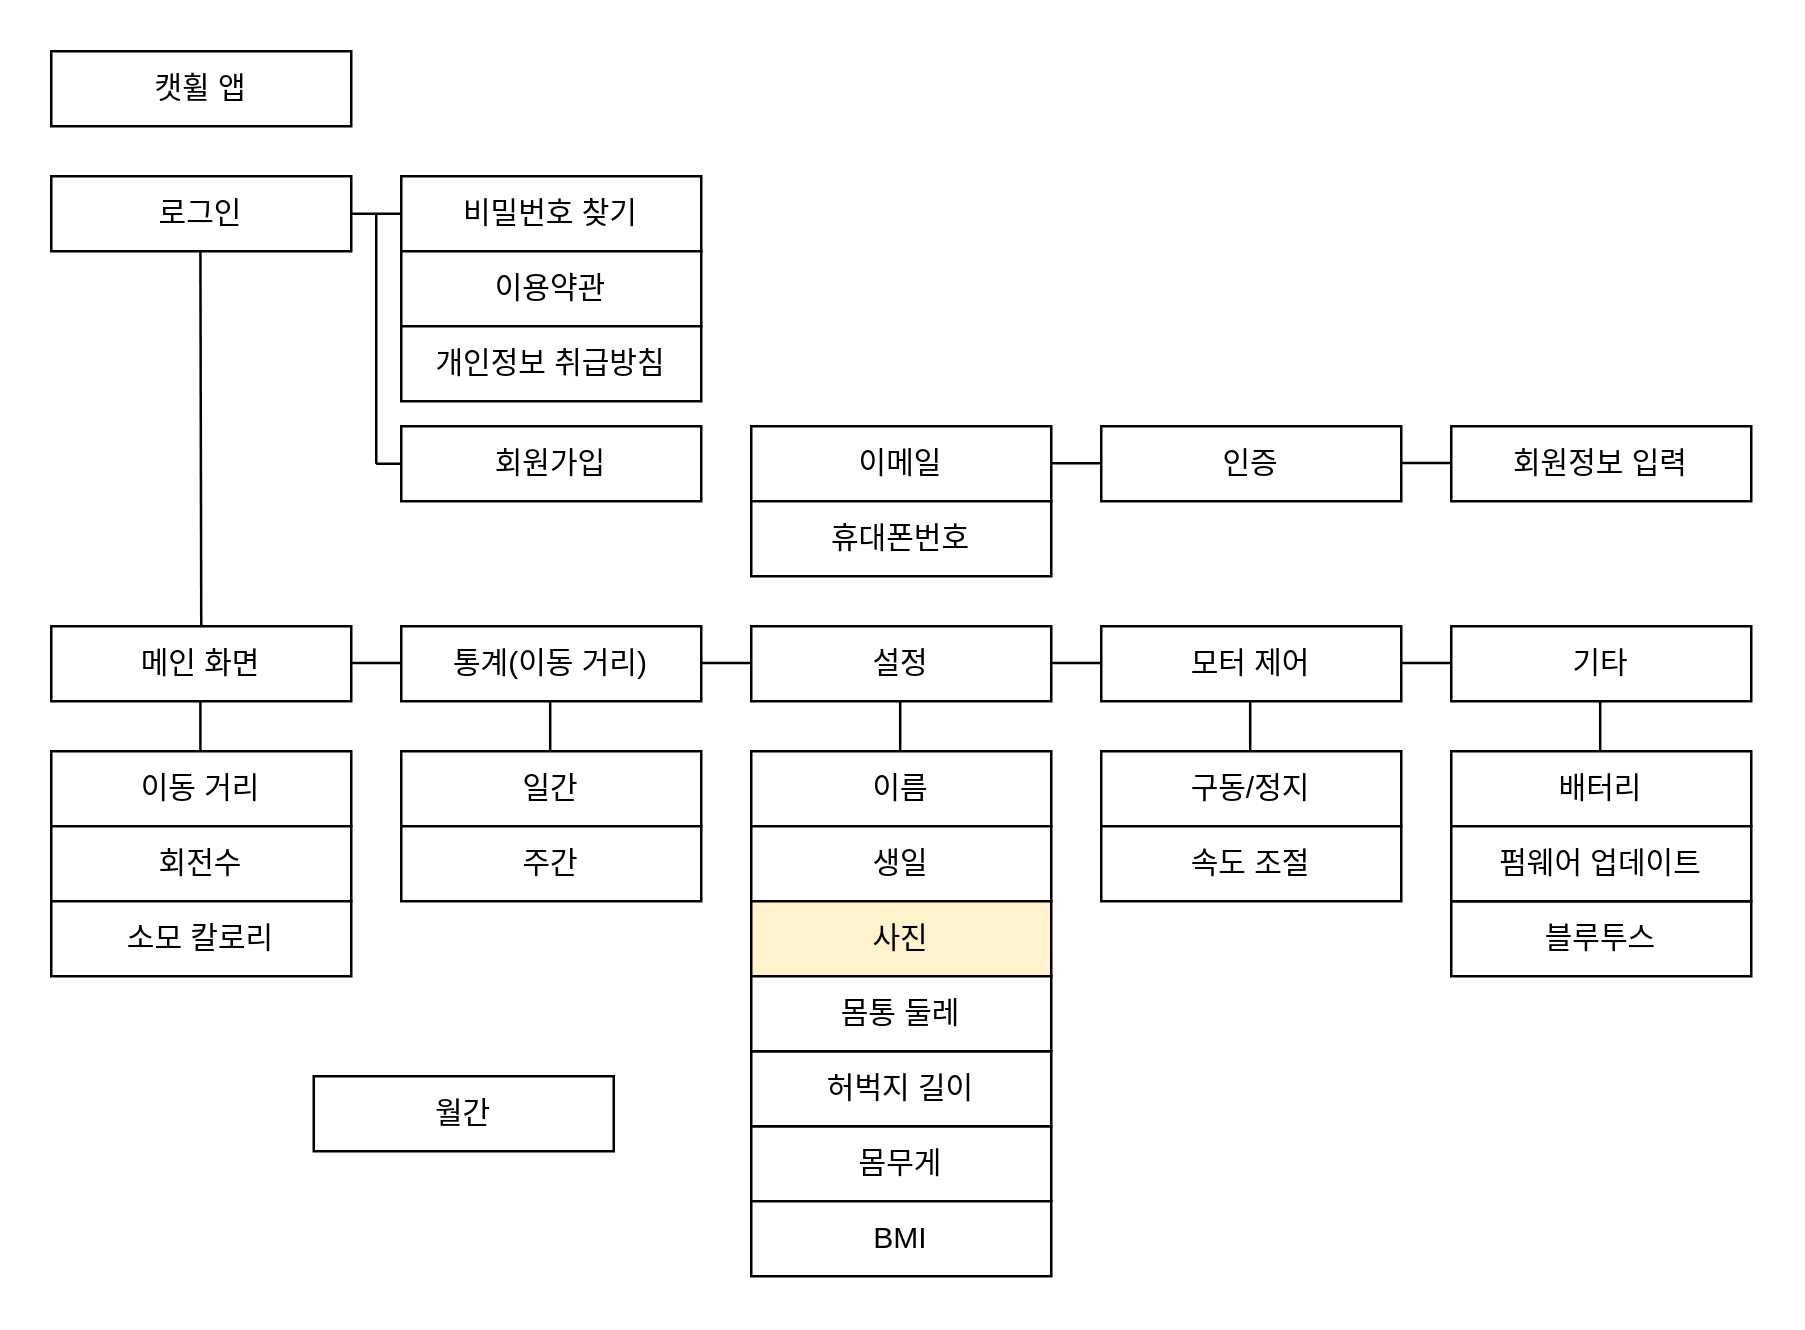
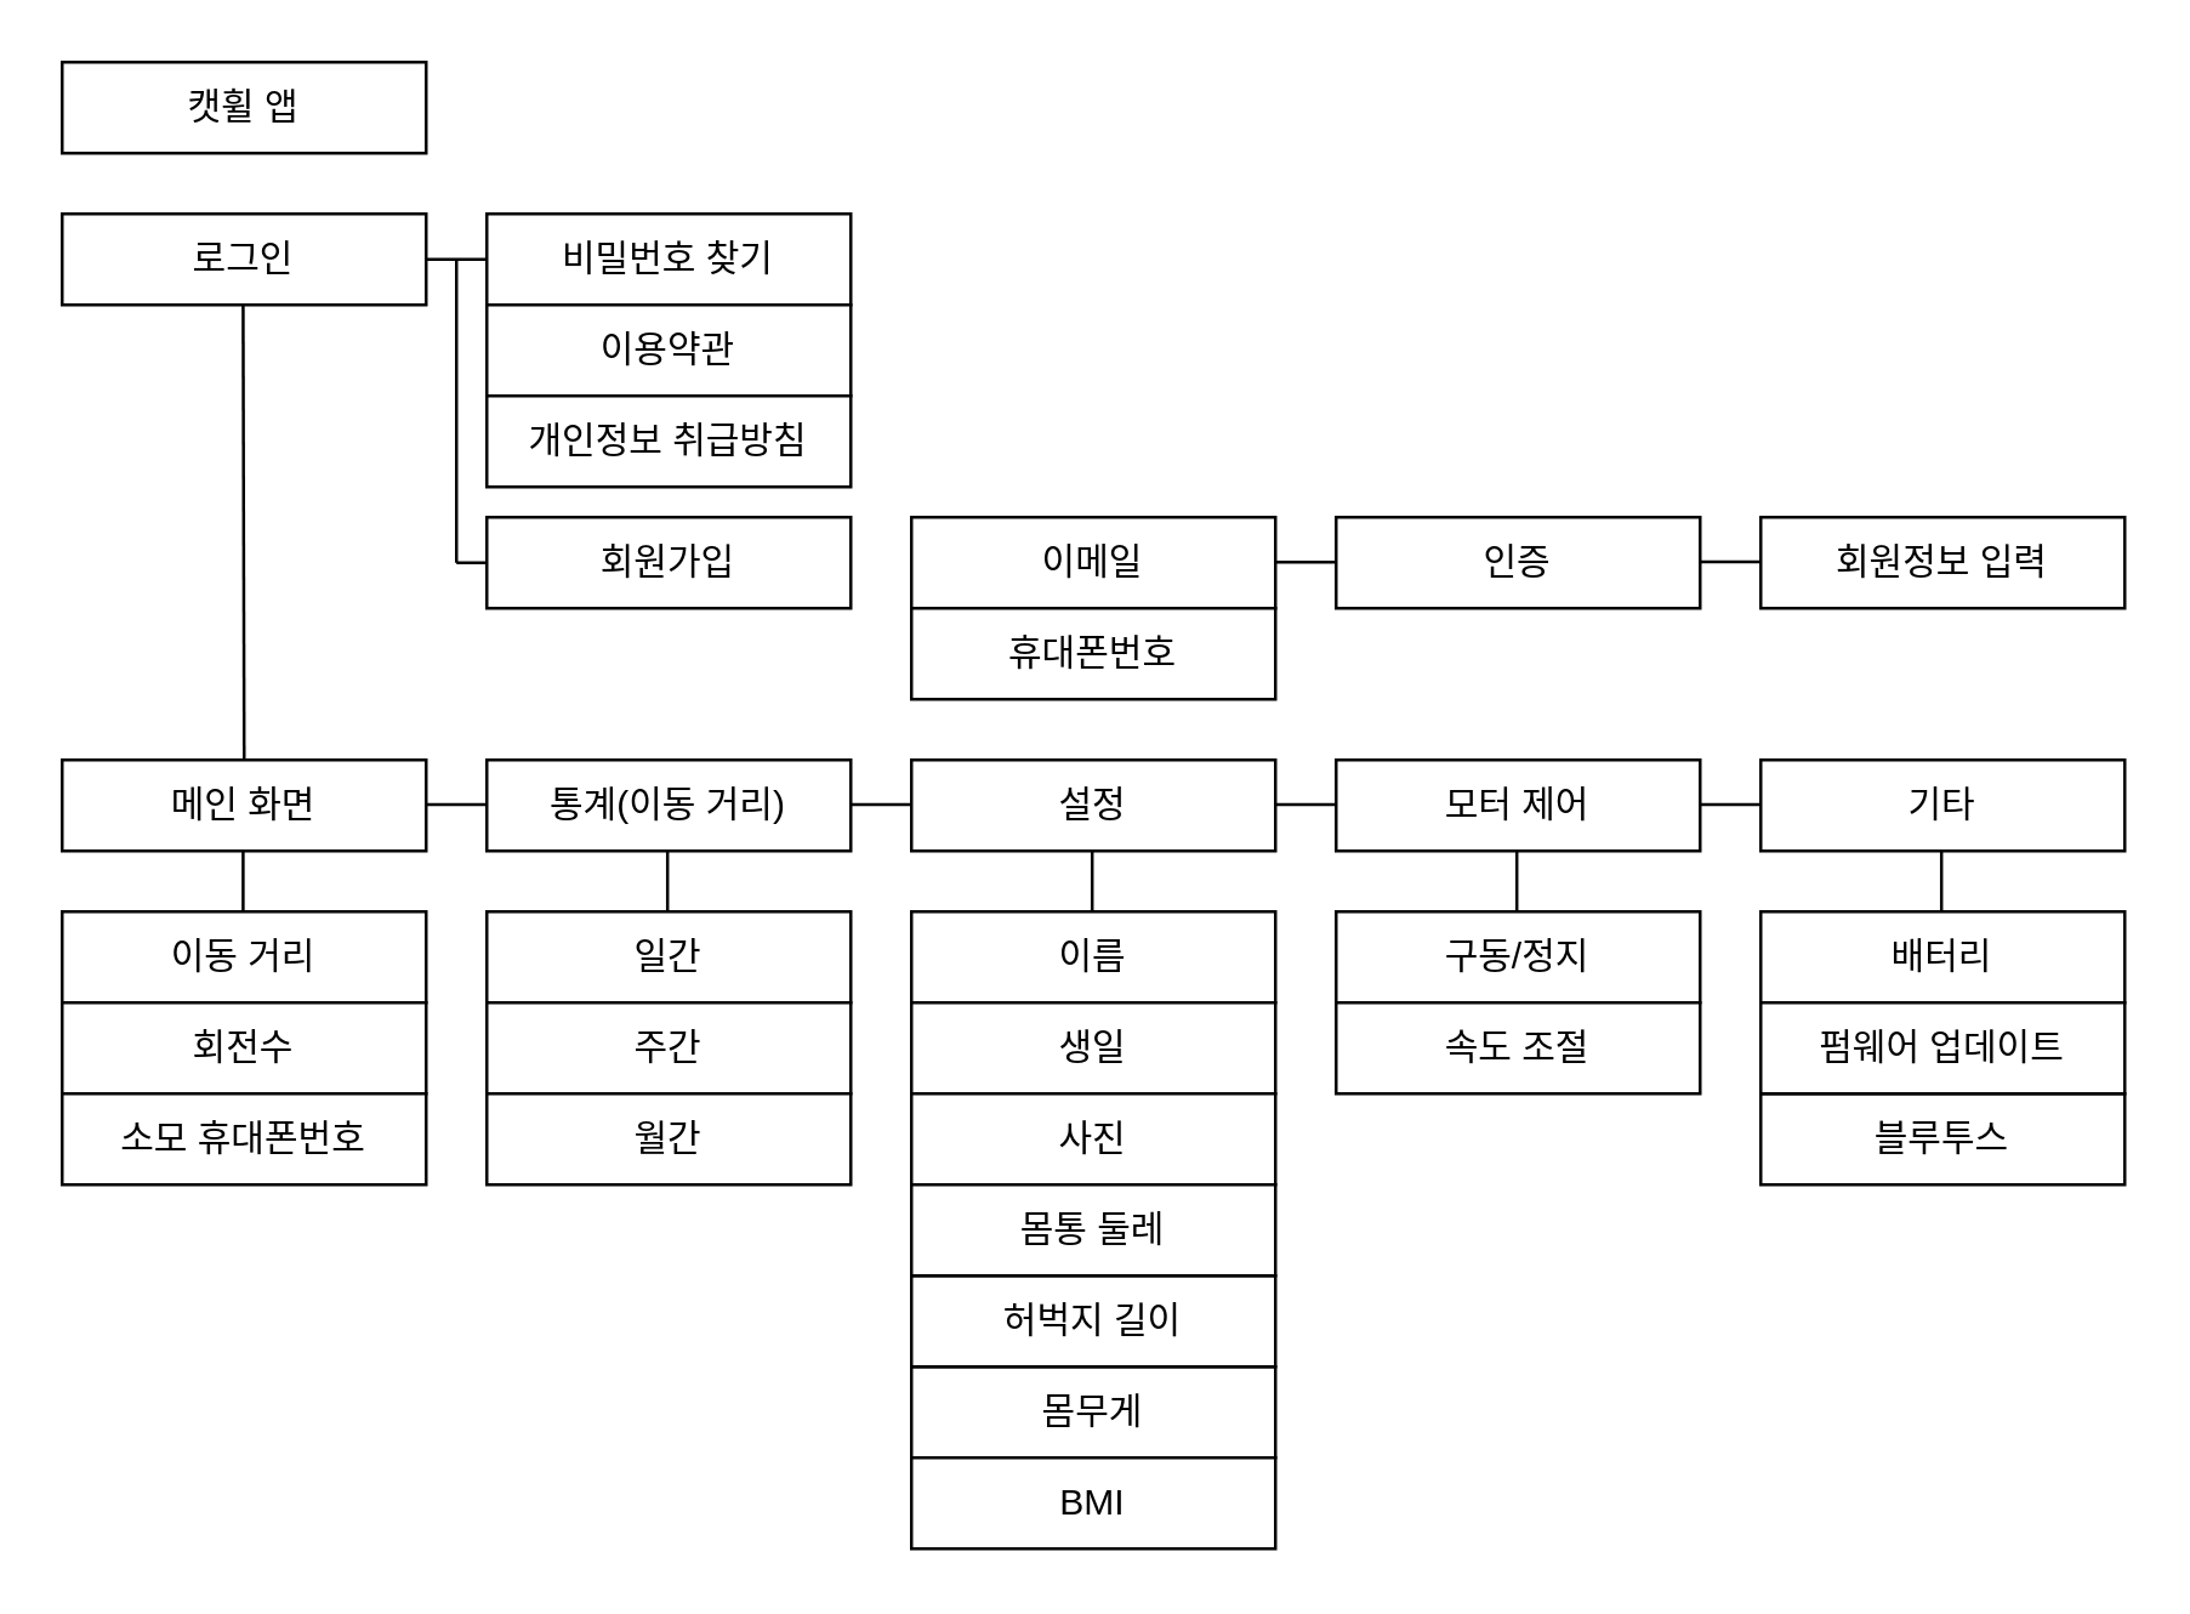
- <mxCell id="20" value="소모 칼로리" style="rounded=0;whiteSpace=wrap;html=1;" vertex="1" parent="1"><mxGeometry x="20" y="360" width="120" height="30" as="geometry" /></mxCell>
+ <mxCell id="20" value="소모 휴대폰번호" style="rounded=0;whiteSpace=wrap;html=1;" vertex="1" parent="1"><mxGeometry x="20" y="360" width="120" height="30" as="geometry" /></mxCell>
- <mxCell id="35" value="사진" style="rounded=0;whiteSpace=wrap;html=1;fillColor=#fff2cc;" vertex="1" parent="1"><mxGeometry x="300" y="360" width="120" height="30" as="geometry" /></mxCell>
+ <mxCell id="35" value="사진" style="rounded=0;whiteSpace=wrap;html=1;" vertex="1" parent="1"><mxGeometry x="300" y="360" width="120" height="30" as="geometry" /></mxCell>
- <mxCell id="31" value="월간" style="rounded=0;whiteSpace=wrap;html=1;" vertex="1" parent="1"><mxGeometry x="125" y="430" width="120" height="30" as="geometry" /></mxCell>
+ <mxCell id="31" value="월간" style="rounded=0;whiteSpace=wrap;html=1;" vertex="1" parent="1"><mxGeometry x="160" y="360" width="120" height="30" as="geometry" /></mxCell>
